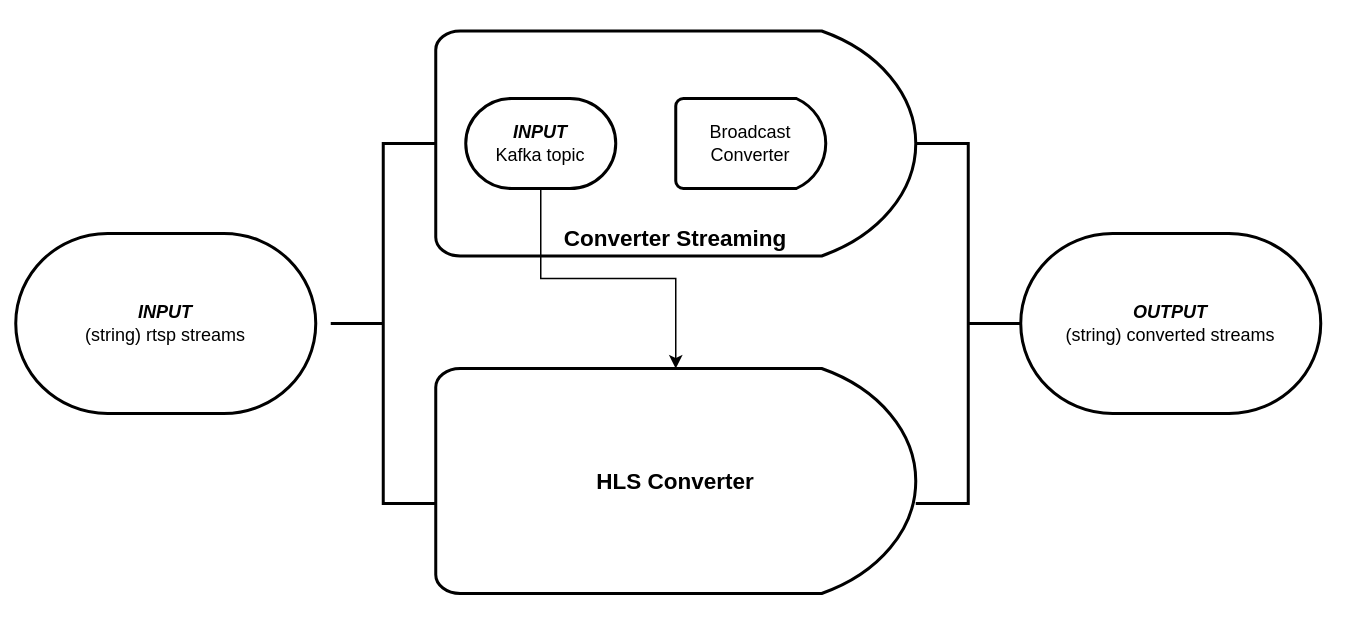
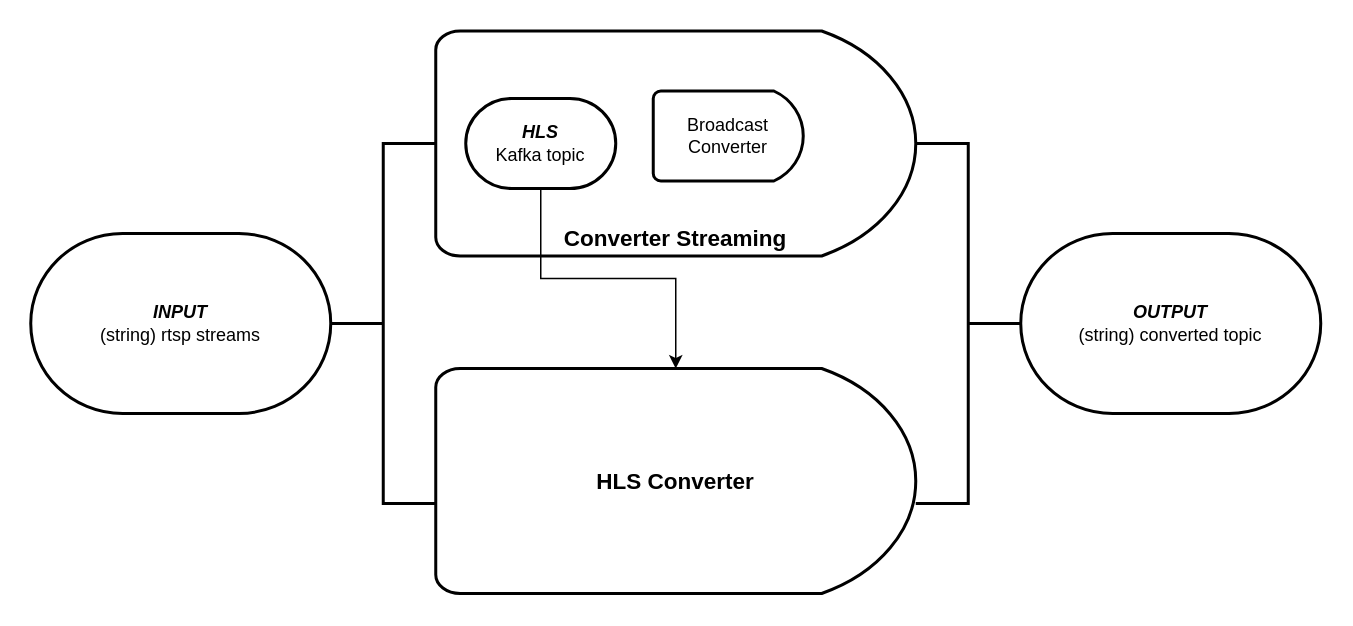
- <mxCell id="6" value="&lt;b&gt;&lt;i&gt;INPUT&lt;/i&gt;&lt;/b&gt;&lt;div&gt;Kafka topic&lt;/div&gt;" style="strokeWidth=2;html=1;shape=mxgraph.flowchart.terminator;whiteSpace=wrap;" vertex="1" parent="1"><mxGeometry x="310" y="65" width="100" height="60" as="geometry" /></mxCell>
+ <mxCell id="6" value="&lt;b&gt;&lt;i&gt;HLS&lt;/i&gt;&lt;/b&gt;&lt;div&gt;Kafka topic&lt;/div&gt;" style="strokeWidth=2;html=1;shape=mxgraph.flowchart.terminator;whiteSpace=wrap;" vertex="1" parent="1"><mxGeometry x="310" y="65" width="100" height="60" as="geometry" /></mxCell>
- <mxCell id="7" value="Broadcast Converter" style="strokeWidth=2;html=1;shape=mxgraph.flowchart.delay;whiteSpace=wrap;" vertex="1" parent="1"><mxGeometry x="450" y="65" width="100" height="60" as="geometry" /></mxCell>
+ <mxCell id="7" value="Broadcast Converter" style="strokeWidth=2;html=1;shape=mxgraph.flowchart.delay;whiteSpace=wrap;" vertex="1" parent="1"><mxGeometry x="435" y="60" width="100" height="60" as="geometry" /></mxCell>
- <mxCell id="2" value="&lt;b&gt;&lt;i&gt;INPUT&lt;/i&gt;&lt;/b&gt;&lt;div&gt;(string) rtsp streams&lt;/div&gt;" style="strokeWidth=2;html=1;shape=mxgraph.flowchart.terminator;whiteSpace=wrap;" vertex="1" parent="1"><mxGeometry x="10" y="155" width="200" height="120" as="geometry" /></mxCell>
+ <mxCell id="2" value="&lt;b&gt;&lt;i&gt;INPUT&lt;/i&gt;&lt;/b&gt;&lt;div&gt;(string) rtsp streams&lt;/div&gt;" style="strokeWidth=2;html=1;shape=mxgraph.flowchart.terminator;whiteSpace=wrap;" vertex="1" parent="1"><mxGeometry x="20" y="155" width="200" height="120" as="geometry" /></mxCell>
- <mxCell id="10" value="&lt;b&gt;&lt;i&gt;OUTPUT&lt;/i&gt;&lt;/b&gt;&lt;br&gt;&lt;div&gt;(string) converted streams&lt;/div&gt;" style="strokeWidth=2;html=1;shape=mxgraph.flowchart.terminator;whiteSpace=wrap;" vertex="1" parent="1"><mxGeometry x="680" y="155" width="200" height="120" as="geometry" /></mxCell>
+ <mxCell id="10" value="&lt;b&gt;&lt;i&gt;OUTPUT&lt;/i&gt;&lt;/b&gt;&lt;br&gt;&lt;div&gt;(string) converted topic&lt;/div&gt;" style="strokeWidth=2;html=1;shape=mxgraph.flowchart.terminator;whiteSpace=wrap;" vertex="1" parent="1"><mxGeometry x="680" y="155" width="200" height="120" as="geometry" /></mxCell>
